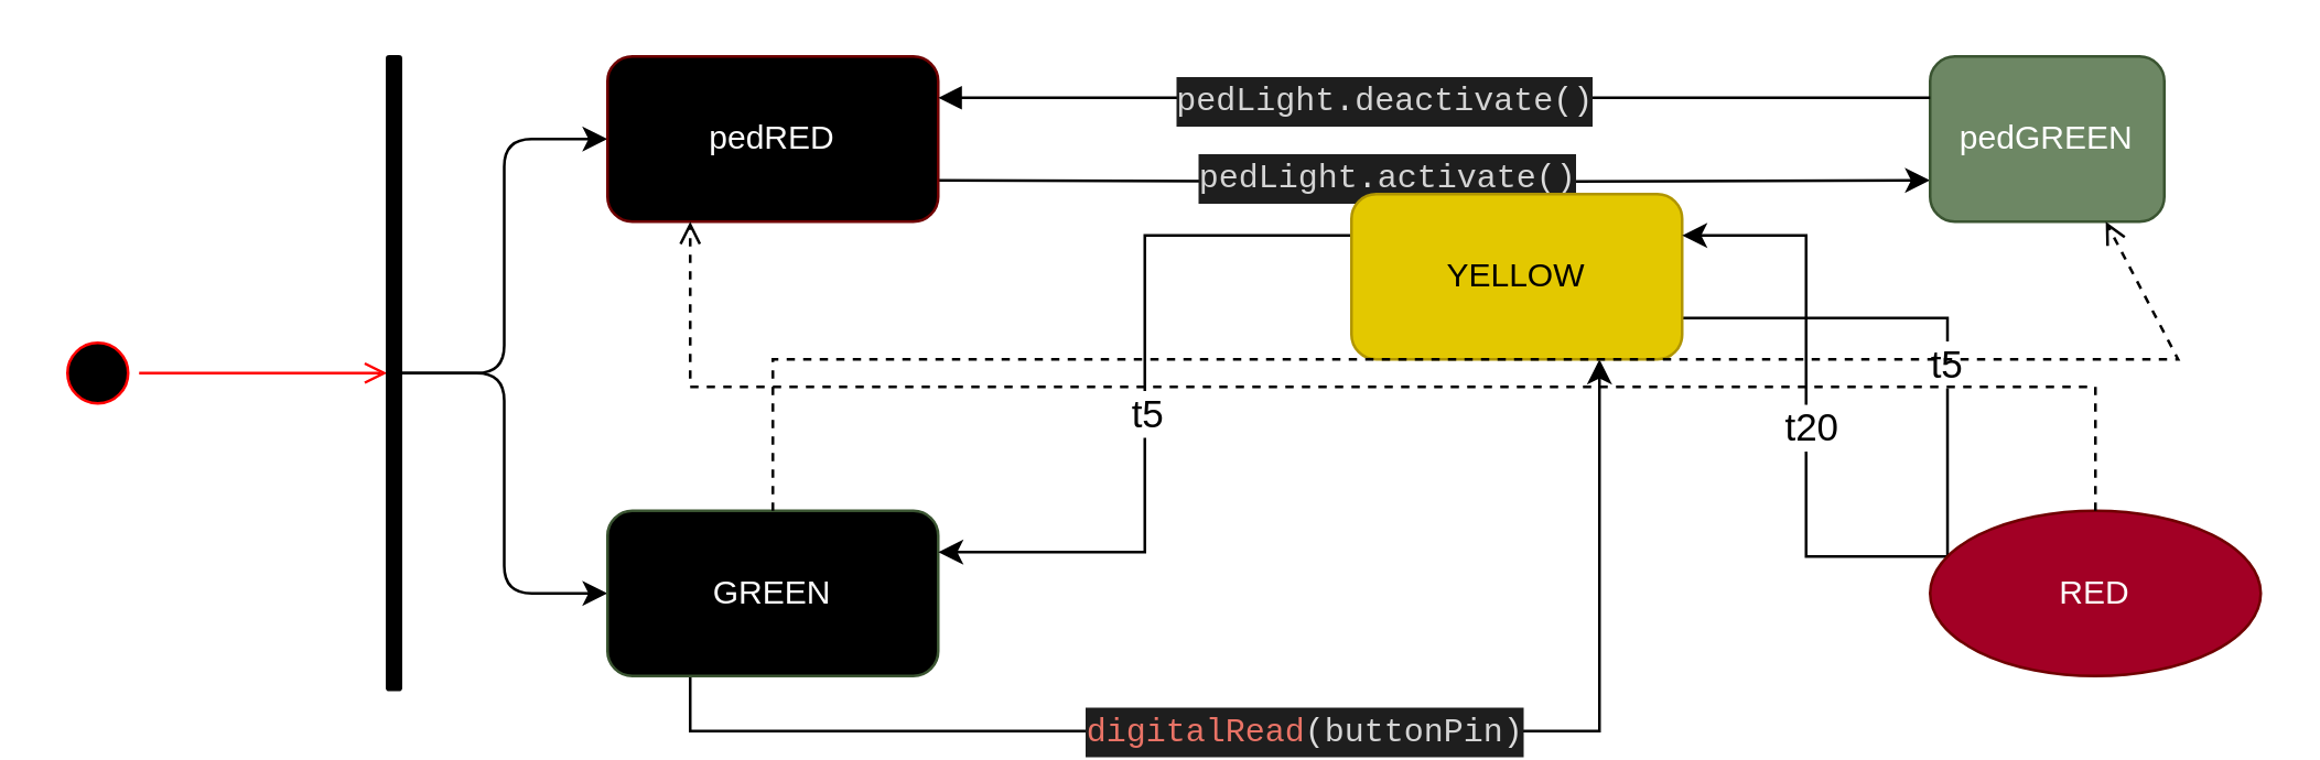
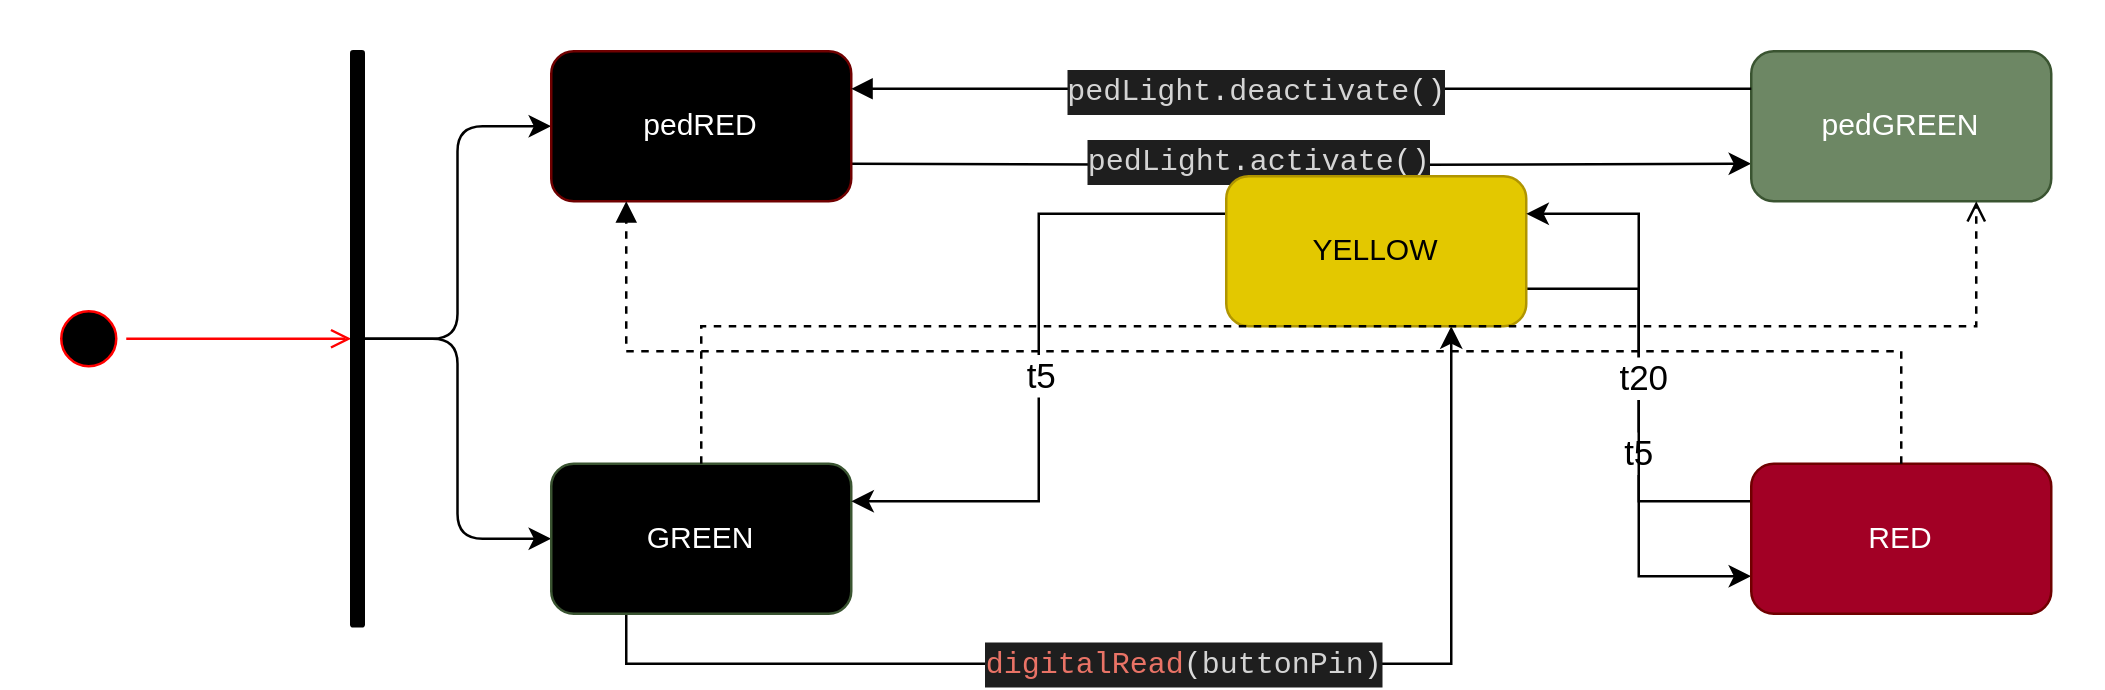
- <mxCell id="20" value="pedGREEN" style="whiteSpace=wrap;html=1;fillColor=#6d8764;strokeColor=#3A5431;fontColor=#ffffff;rounded=1;" parent="1" vertex="1"><mxGeometry x="700" y="20" width="85" height="60" as="geometry" /></mxCell>
+ <mxCell id="20" value="pedGREEN" style="whiteSpace=wrap;html=1;fillColor=#6d8764;strokeColor=#3A5431;fontColor=#ffffff;rounded=1;" parent="1" vertex="1"><mxGeometry x="700" y="20" width="120" height="60" as="geometry" /></mxCell>
- <mxCell id="24" value="" style="html=1;verticalAlign=bottom;labelBackgroundColor=none;endArrow=open;endFill=1;dashed=1;rounded=0;exitX=0.5;exitY=0;exitDx=0;exitDy=0;entryX=0.25;entryY=1;entryDx=0;entryDy=0;" parent="1" source="19" target="9" edge="1"><mxGeometry width="160" relative="1" as="geometry"><mxPoint x="770" y="140" as="sourcePoint" /><mxPoint x="260" y="120" as="targetPoint" /><Array as="points"><mxPoint x="760" y="140" /><mxPoint x="250" y="140" /></Array></mxGeometry></mxCell>
+ <mxCell id="24" value="" style="html=1;verticalAlign=bottom;labelBackgroundColor=none;endArrow=block;endFill=1;dashed=1;rounded=0;exitX=0.5;exitY=0;exitDx=0;exitDy=0;entryX=0.25;entryY=1;entryDx=0;entryDy=0;" parent="1" source="19" target="9" edge="1"><mxGeometry width="160" relative="1" as="geometry"><mxPoint x="770" y="140" as="sourcePoint" /><mxPoint x="260" y="120" as="targetPoint" /><Array as="points"><mxPoint x="760" y="140" /><mxPoint x="250" y="140" /></Array></mxGeometry></mxCell>
- <mxCell id="19" value="RED" style="ellipse;whiteSpace=wrap;html=1;fillColor=#a20025;strokeColor=#6F0000;fontColor=#ffffff;" parent="1" vertex="1"><mxGeometry x="700" y="185" width="120" height="60" as="geometry" /></mxCell>
+ <mxCell id="19" value="RED" style="whiteSpace=wrap;html=1;fillColor=#a20025;strokeColor=#6F0000;fontColor=#ffffff;rounded=1;" parent="1" vertex="1"><mxGeometry x="700" y="185" width="120" height="60" as="geometry" /></mxCell>
